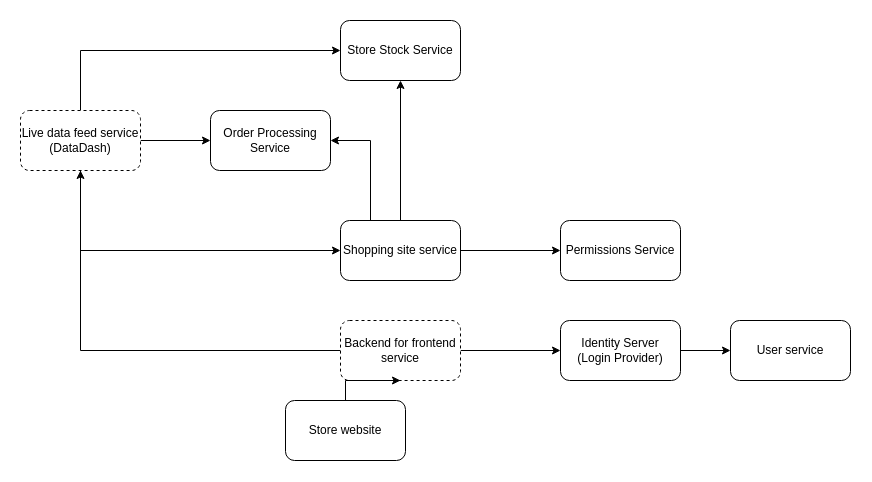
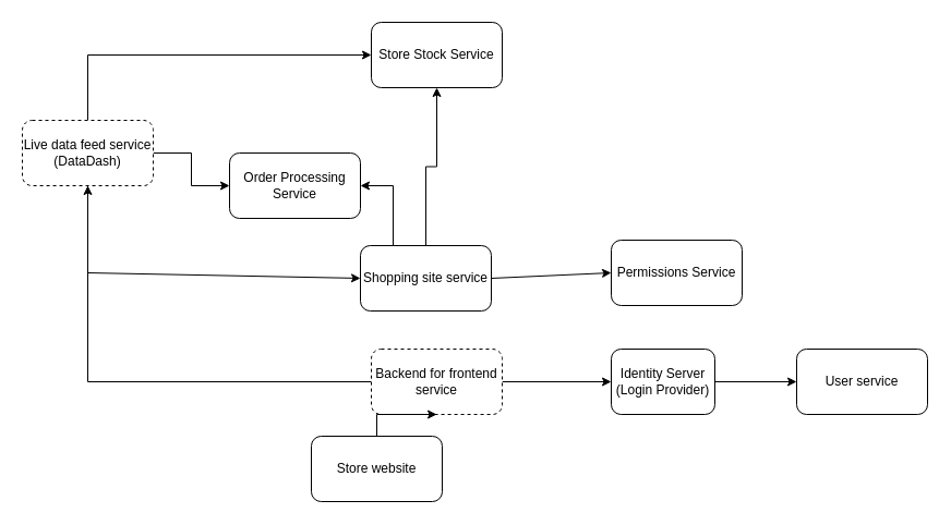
- <mxCell id="19" value="Order Processing Service" style="rounded=1;whiteSpace=wrap;html=1;" parent="1" vertex="1"><mxGeometry x="210" y="110" width="120" height="60" as="geometry" /></mxCell>
+ <mxCell id="19" value="Order Processing Service" style="rounded=1;whiteSpace=wrap;html=1;" parent="1" vertex="1"><mxGeometry x="210" y="140" width="120" height="60" as="geometry" /></mxCell>
- <mxCell id="4" value="Shopping site service" style="rounded=1;whiteSpace=wrap;html=1;" parent="1" vertex="1"><mxGeometry x="340" y="220" width="120" height="60" as="geometry" /></mxCell>
+ <mxCell id="4" value="Shopping site service" style="rounded=1;whiteSpace=wrap;html=1;" parent="1" vertex="1"><mxGeometry x="330" y="225" width="120" height="60" as="geometry" /></mxCell>
- <mxCell id="9" value="Identity Server&lt;br&gt;(Login Provider)" style="rounded=1;whiteSpace=wrap;html=1;" parent="1" vertex="1"><mxGeometry x="560" y="320" width="120" height="60" as="geometry" /></mxCell>
+ <mxCell id="9" value="Identity Server&lt;br&gt;(Login Provider)" style="rounded=1;whiteSpace=wrap;html=1;" parent="1" vertex="1"><mxGeometry x="560" y="320" width="95" height="60" as="geometry" /></mxCell>
